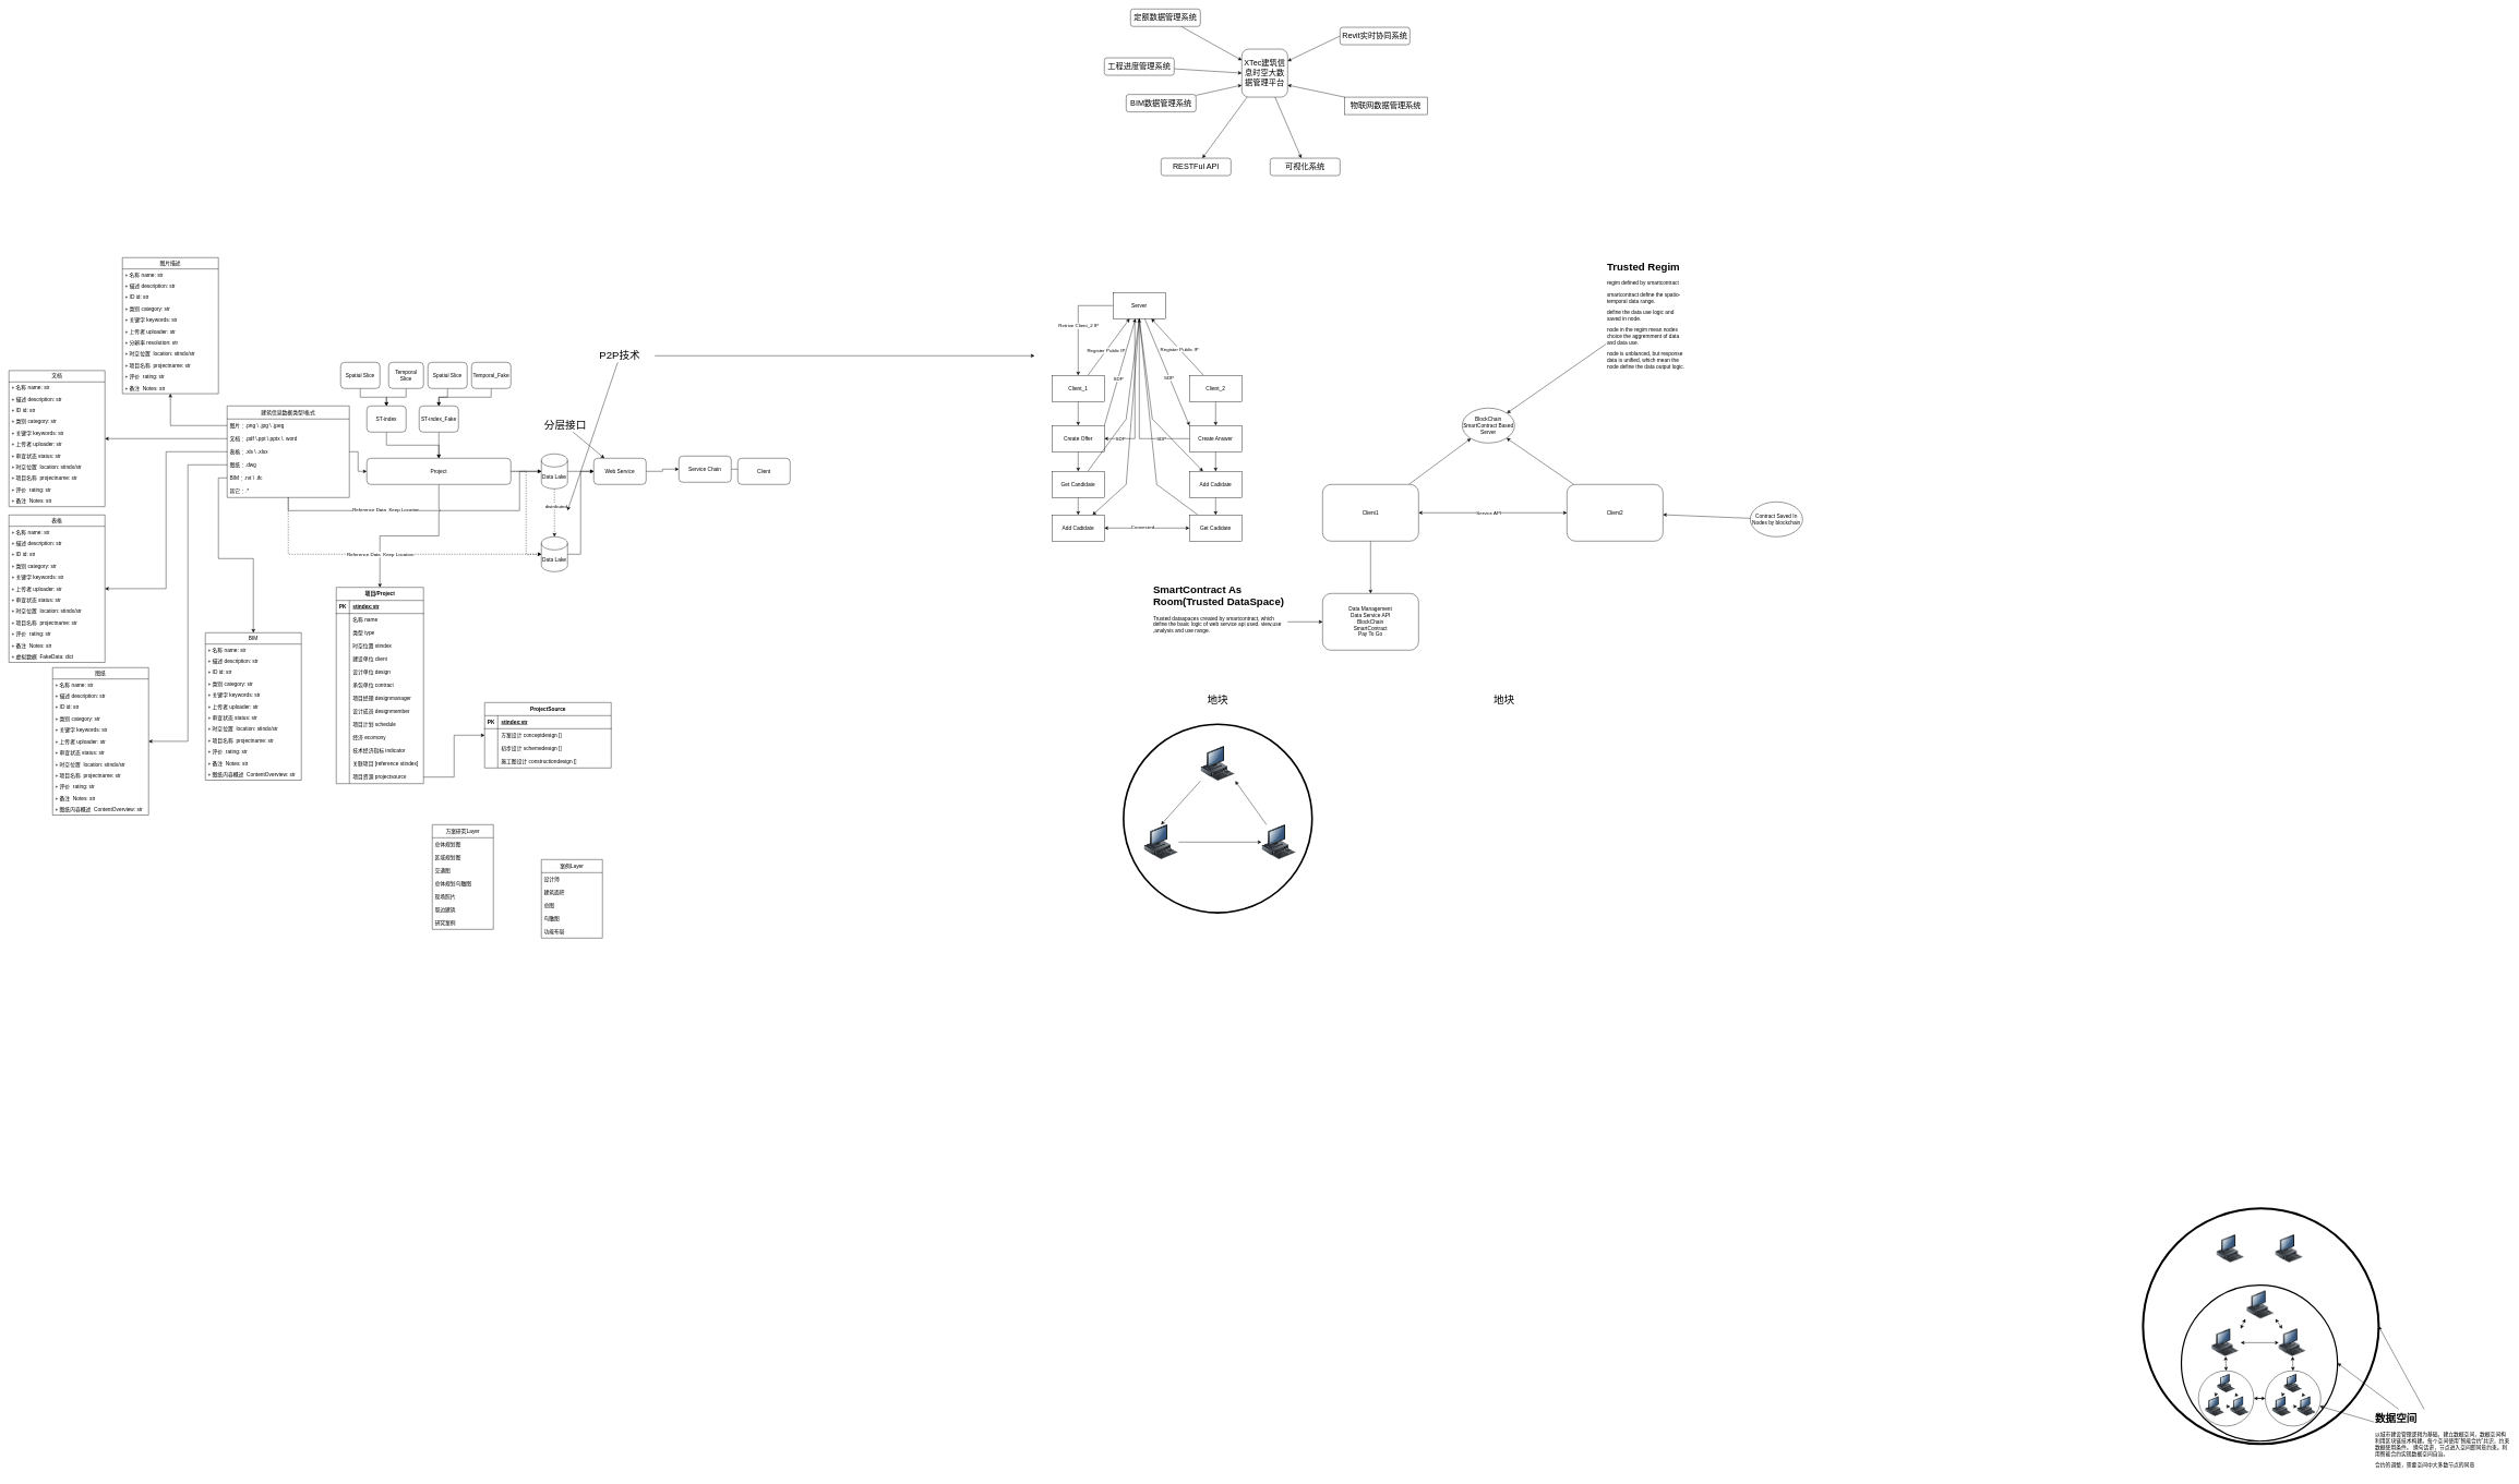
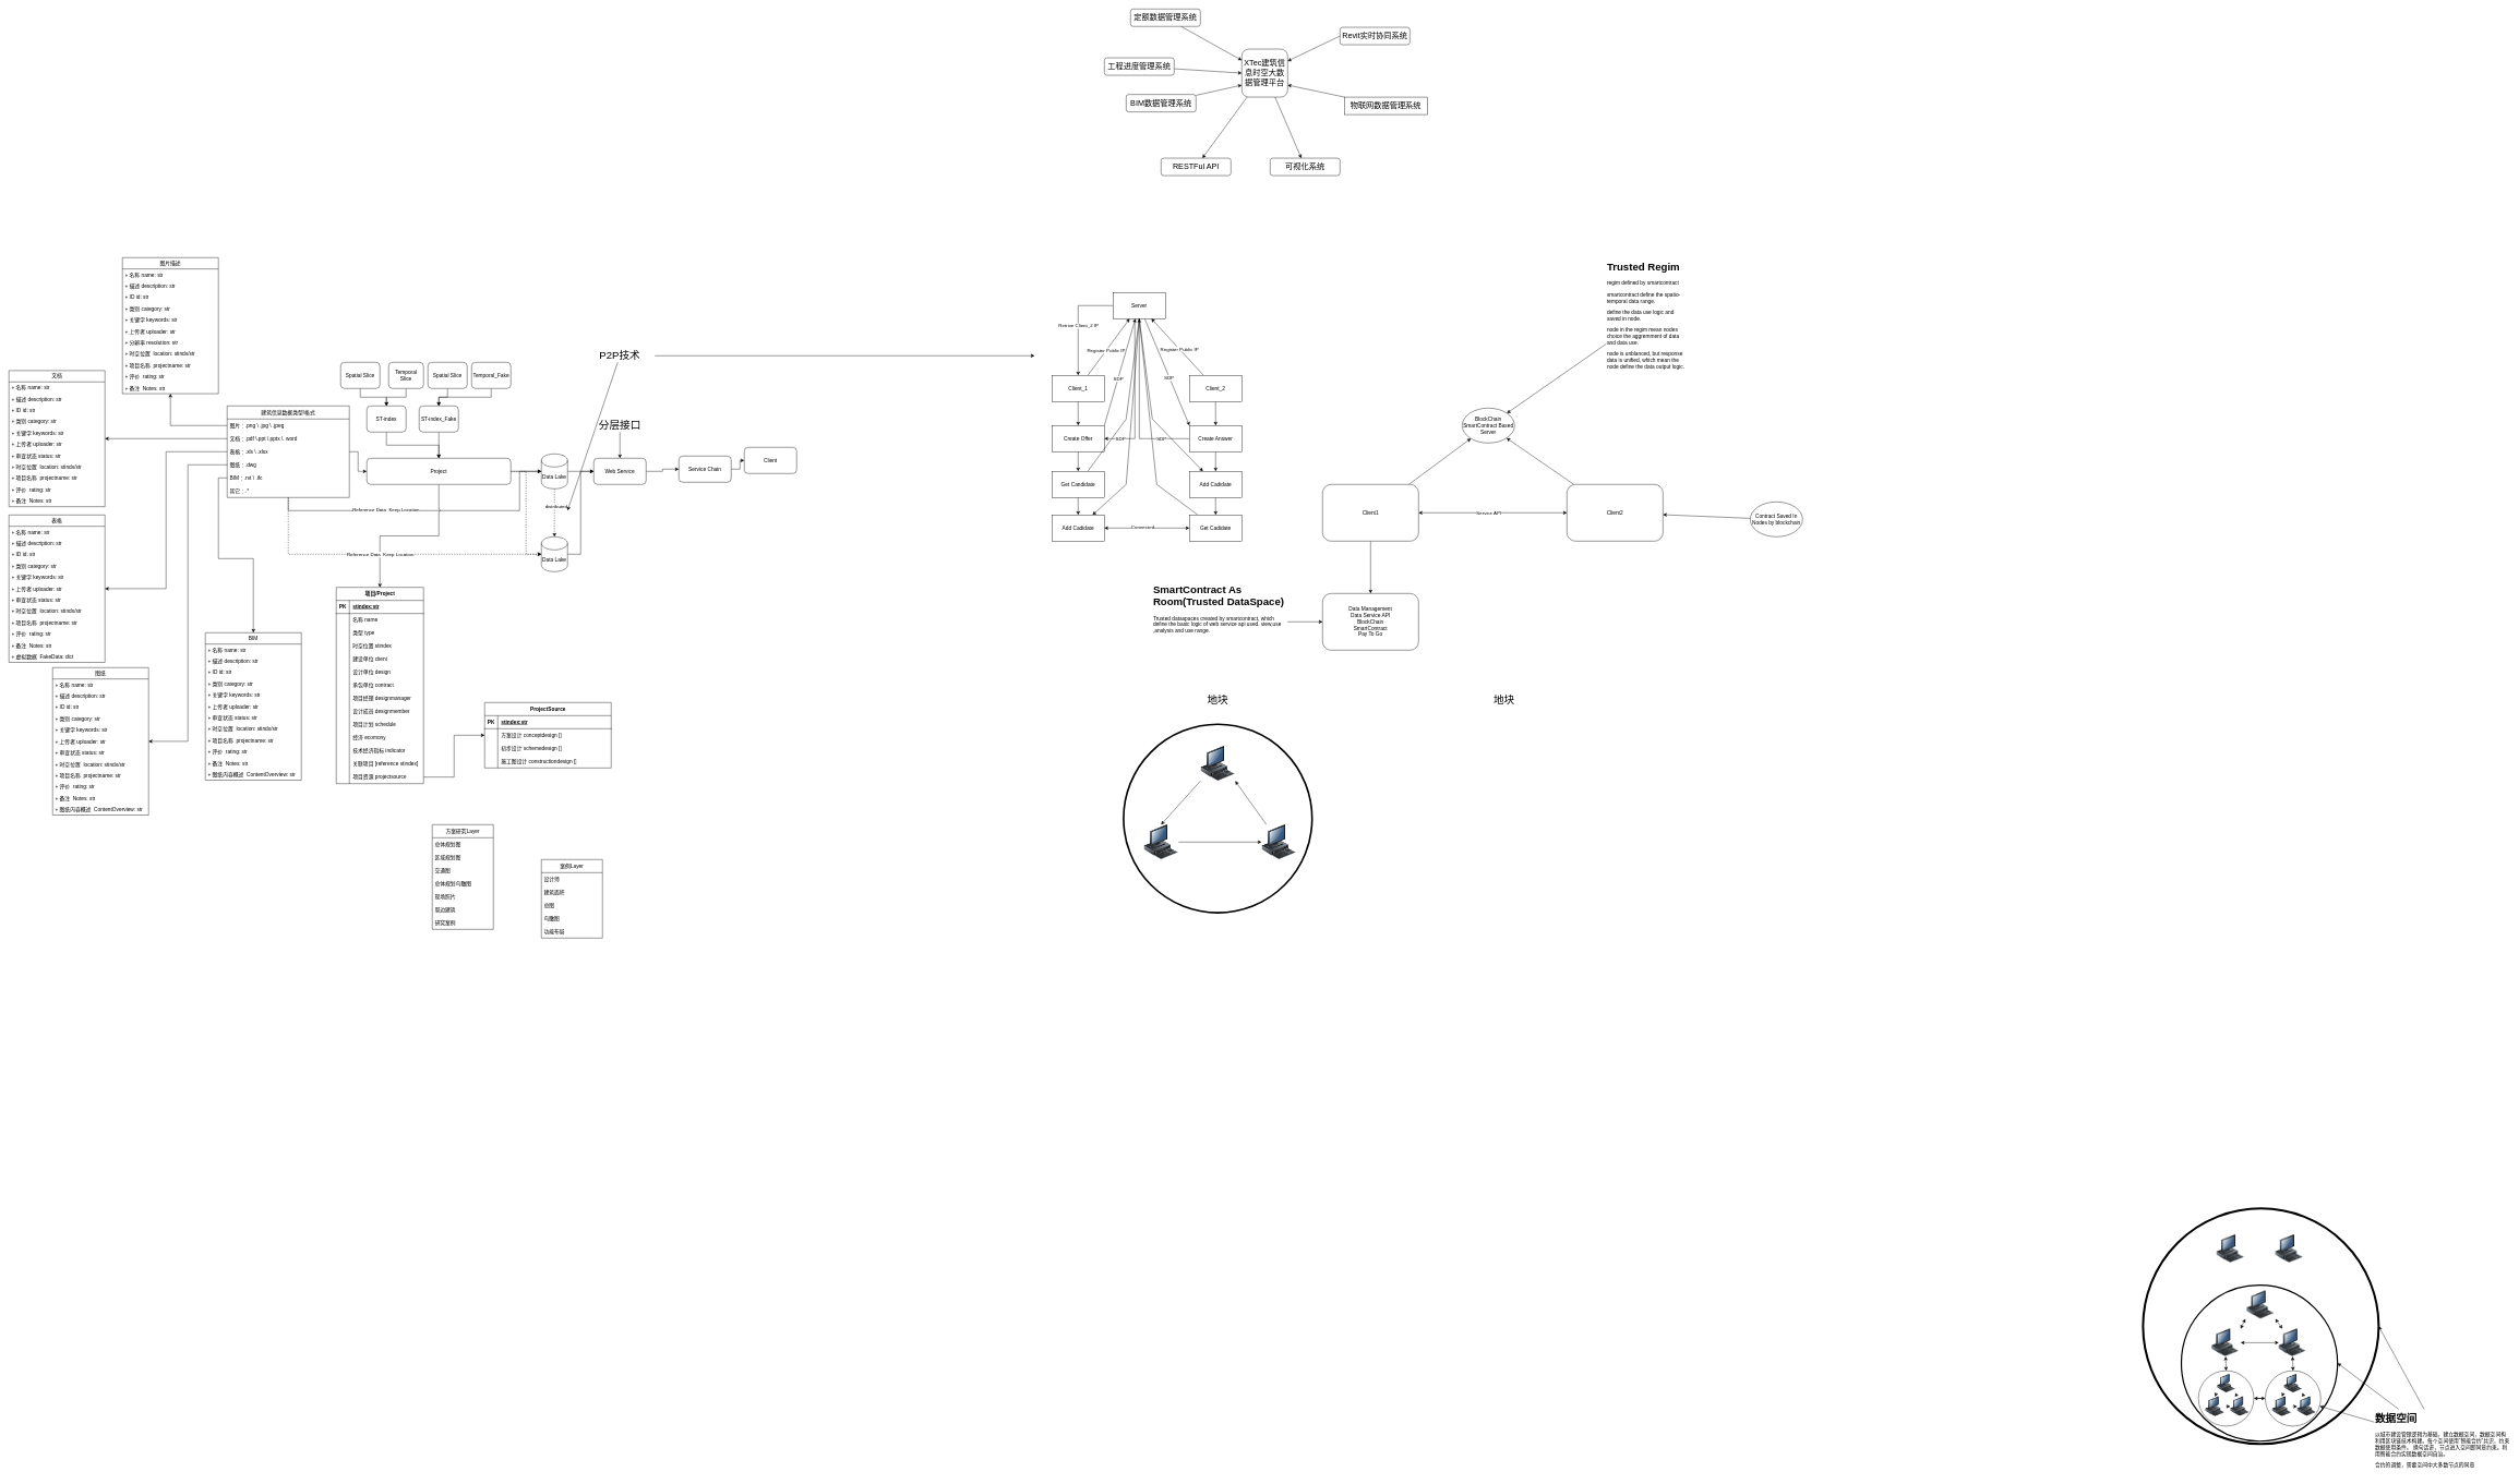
- <mxCell id="199" value="分层接口" style="text;html=1;align=center;verticalAlign=middle;whiteSpace=wrap;rounded=0;fontSize=24;" parent="1" vertex="1"><mxGeometry x="1215" y="960" width="160" height="30" as="geometry" /></mxCell>
+ <mxCell id="199" value="分层接口" style="text;html=1;align=center;verticalAlign=middle;whiteSpace=wrap;rounded=0;fontSize=24;" parent="1" vertex="1"><mxGeometry x="1340" y="960" width="160" height="30" as="geometry" /></mxCell>
- <mxCell id="51" value="Client" style="rounded=1;whiteSpace=wrap;html=1;" parent="1" vertex="1"><mxGeometry x="1690" y="1050" width="120" height="60" as="geometry" /></mxCell>
+ <mxCell id="51" value="Client" style="rounded=1;whiteSpace=wrap;html=1;" parent="1" vertex="1"><mxGeometry x="1705" y="1025" width="120" height="60" as="geometry" /></mxCell>
